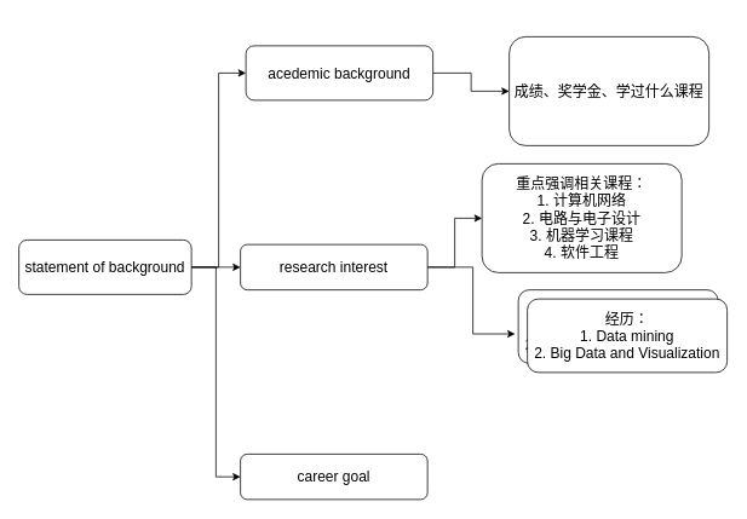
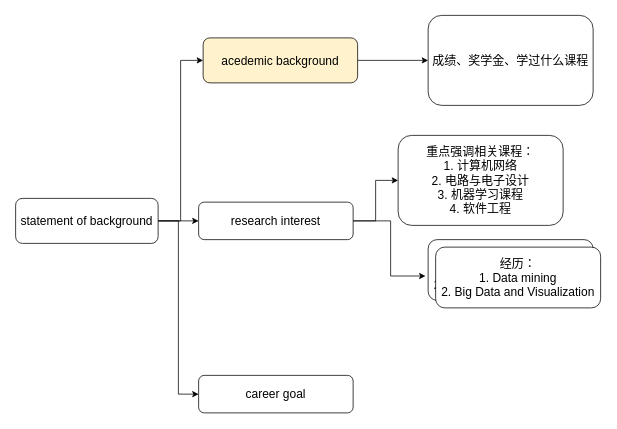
- <mxCell id="7" value="acedemic background" style="rounded=1;whiteSpace=wrap;html=1;fontSize=16;" vertex="1" parent="1"><mxGeometry x="270" y="50" width="206" height="60" as="geometry" /></mxCell>
+ <mxCell id="7" value="acedemic background" style="rounded=1;whiteSpace=wrap;html=1;fontSize=16;fillColor=#fff2cc;" vertex="1" parent="1"><mxGeometry x="270" y="50" width="206" height="60" as="geometry" /></mxCell>
- <mxCell id="14" value="成绩、奖学金、学过什么课程" style="rounded=1;whiteSpace=wrap;html=1;fontSize=16;" vertex="1" parent="1"><mxGeometry x="560" y="40" width="220" height="120" as="geometry" /></mxCell>
+ <mxCell id="14" value="成绩、奖学金、学过什么课程" style="rounded=1;whiteSpace=wrap;html=1;fontSize=16;" vertex="1" parent="1"><mxGeometry x="570" y="20" width="220" height="120" as="geometry" /></mxCell>
